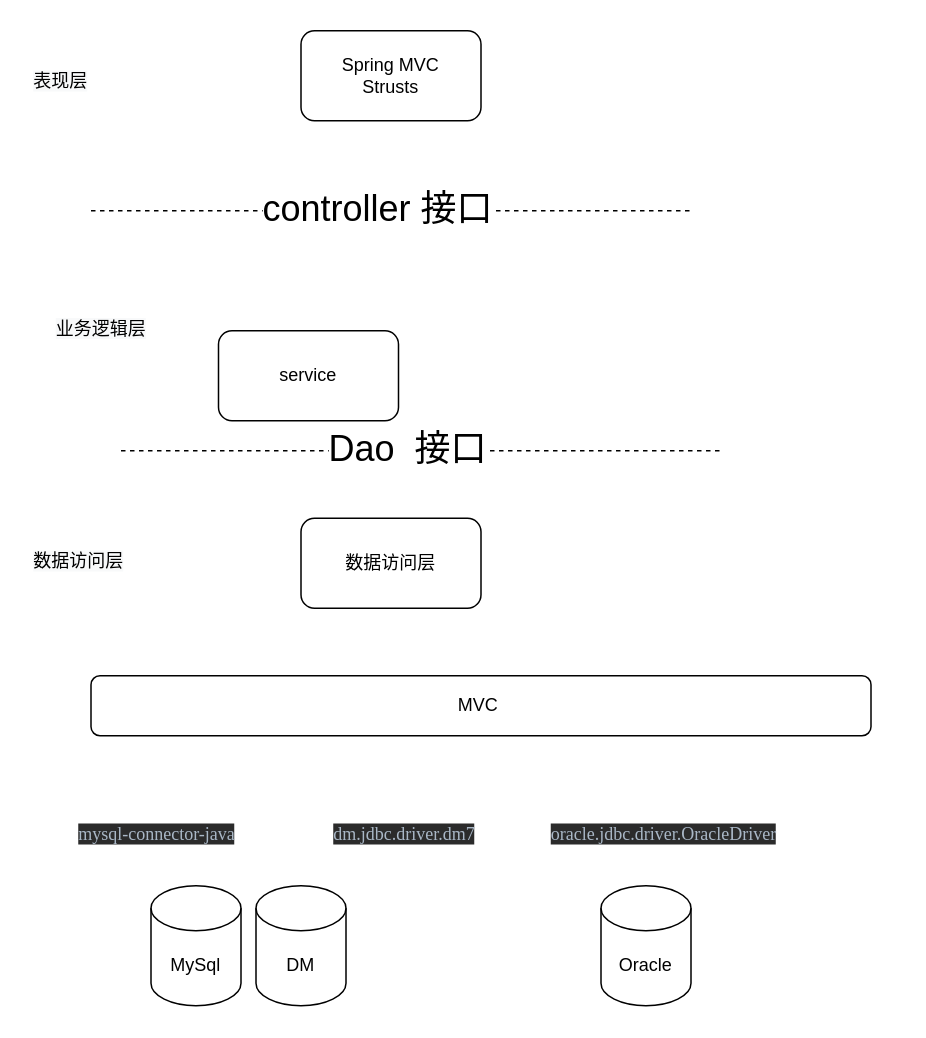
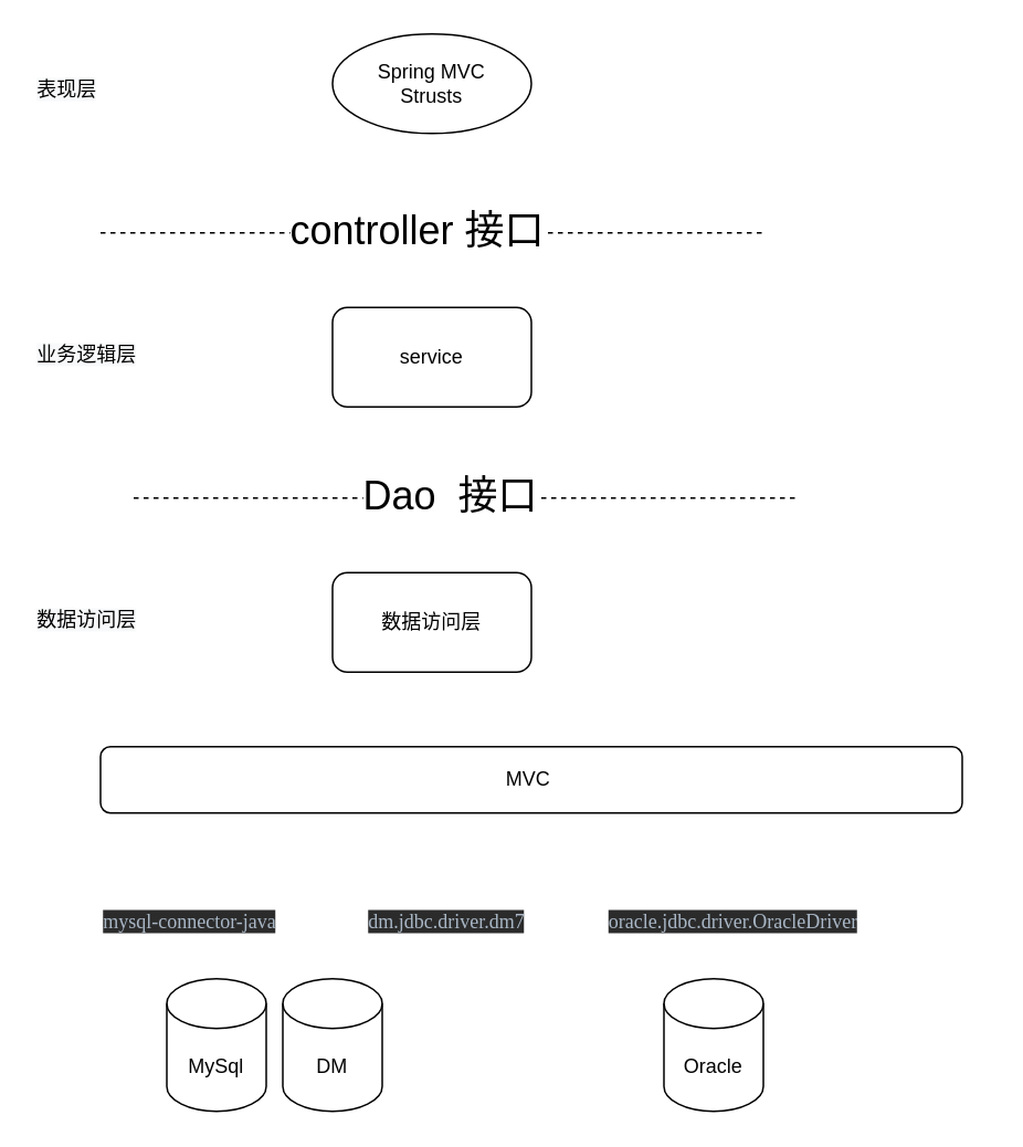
- <mxCell id="2" value="Spring MVC&lt;br&gt;Strusts" style="rounded=1;whiteSpace=wrap;html=1;" vertex="1" parent="1"><mxGeometry x="200" y="20" width="120" height="60" as="geometry" /></mxCell>
+ <mxCell id="2" value="Spring MVC&lt;br&gt;Strusts" style="ellipse;whiteSpace=wrap;html=1;" vertex="1" parent="1"><mxGeometry x="200" y="20" width="120" height="60" as="geometry" /></mxCell>
- <mxCell id="6" value="&lt;span style=&quot;color: rgb(0, 0, 0); font-family: helvetica; font-size: 12px; font-style: normal; font-weight: 400; letter-spacing: normal; text-align: center; text-indent: 0px; text-transform: none; word-spacing: 0px; background-color: rgb(248, 249, 250); display: inline; float: none;&quot;&gt;业务逻辑层&lt;/span&gt;" style="text;whiteSpace=wrap;html=1;" vertex="1" parent="1"><mxGeometry x="35" y="205" width="90" height="30" as="geometry" /></mxCell>
+ <mxCell id="6" value="&lt;span style=&quot;color: rgb(0, 0, 0); font-family: helvetica; font-size: 12px; font-style: normal; font-weight: 400; letter-spacing: normal; text-align: center; text-indent: 0px; text-transform: none; word-spacing: 0px; background-color: rgb(248, 249, 250); display: inline; float: none;&quot;&gt;业务逻辑层&lt;/span&gt;" style="text;whiteSpace=wrap;html=1;" vertex="1" parent="1"><mxGeometry x="20" y="200" width="90" height="30" as="geometry" /></mxCell>
- <mxCell id="3" value="service" style="rounded=1;whiteSpace=wrap;html=1;" vertex="1" parent="1"><mxGeometry x="145" y="220" width="120" height="60" as="geometry" /></mxCell>
+ <mxCell id="3" value="service" style="rounded=1;whiteSpace=wrap;html=1;" vertex="1" parent="1"><mxGeometry x="200" y="185" width="120" height="60" as="geometry" /></mxCell>
- <mxCell id="16" value="&lt;pre style=&quot;color: rgb(0 , 0 , 0) ; font-size: 12px ; font-style: normal ; font-weight: 400 ; letter-spacing: normal ; text-align: center ; text-indent: 0px ; text-transform: none ; word-spacing: 0px ; background-color: rgb(43 , 43 , 43)&quot;&gt;&lt;font color=&quot;#a9b7c6&quot; face=&quot;consolas&quot;&gt;mysql-connector-java&lt;/font&gt;&lt;/pre&gt;" style="text;whiteSpace=wrap;html=1;" vertex="1" parent="1"><mxGeometry x="50" y="530" width="160" height="50" as="geometry" /></mxCell>
+ <mxCell id="16" value="&lt;pre style=&quot;color: rgb(0 , 0 , 0) ; font-size: 12px ; font-style: normal ; font-weight: 400 ; letter-spacing: normal ; text-align: center ; text-indent: 0px ; text-transform: none ; word-spacing: 0px ; background-color: rgb(43 , 43 , 43)&quot;&gt;&lt;font color=&quot;#a9b7c6&quot; face=&quot;consolas&quot;&gt;mysql-connector-java&lt;/font&gt;&lt;/pre&gt;" style="text;whiteSpace=wrap;html=1;" vertex="1" parent="1"><mxGeometry x="60" y="530" width="160" height="50" as="geometry" /></mxCell>
